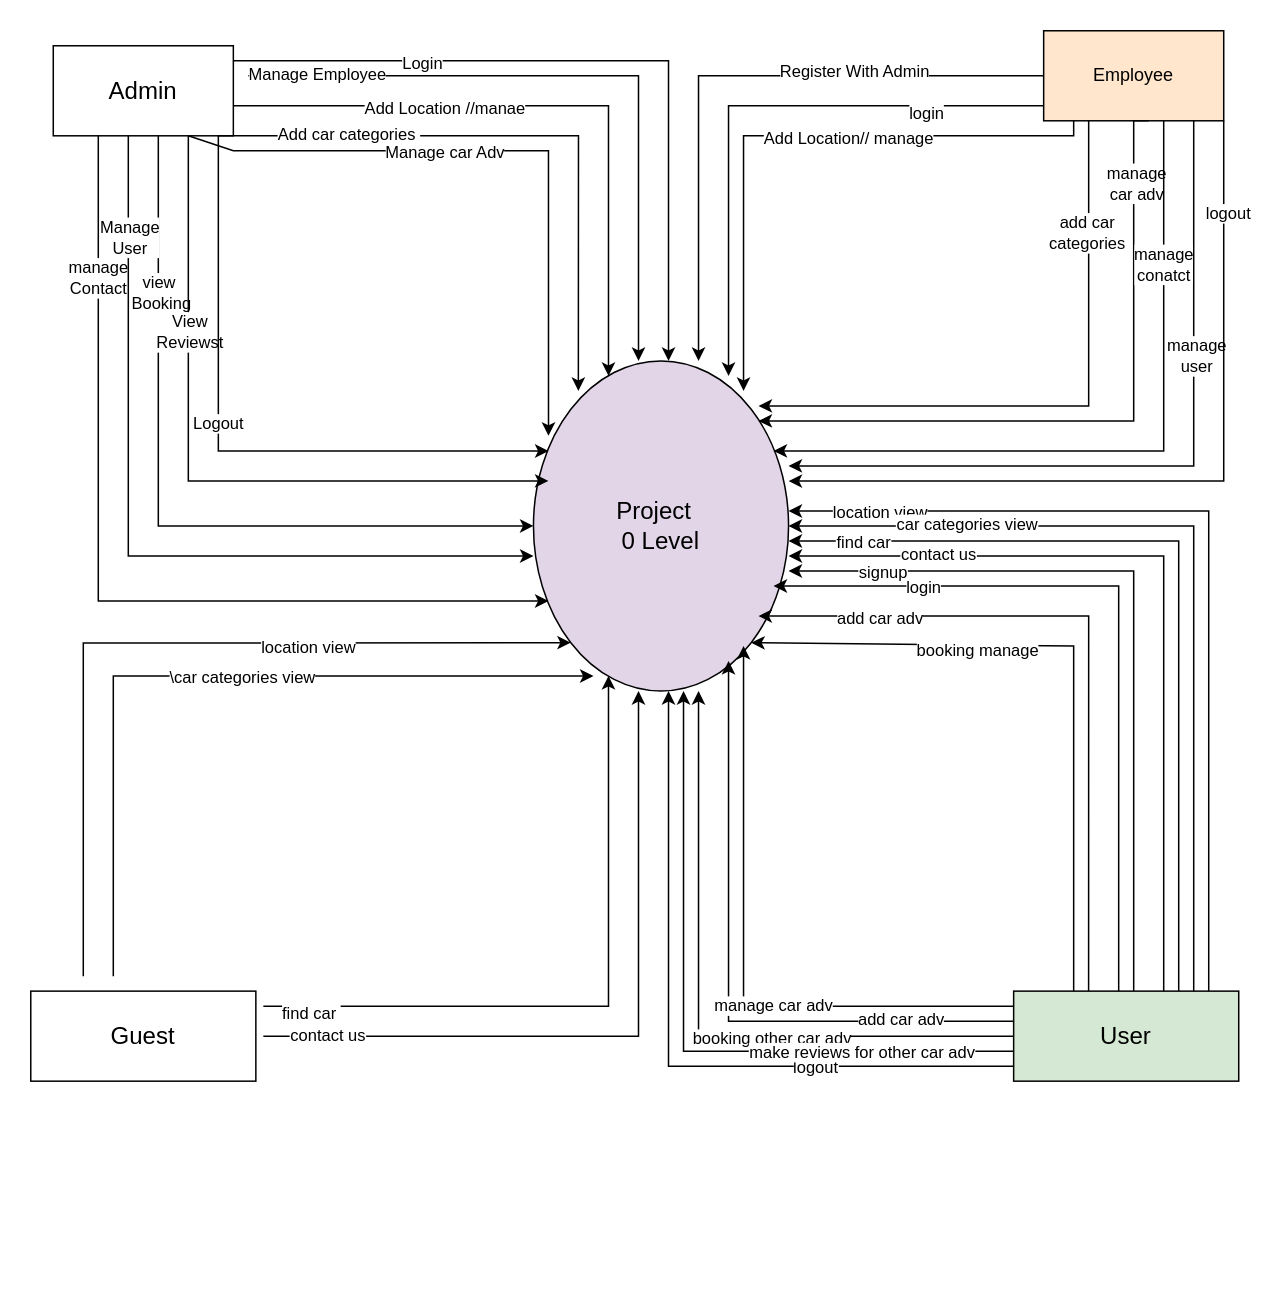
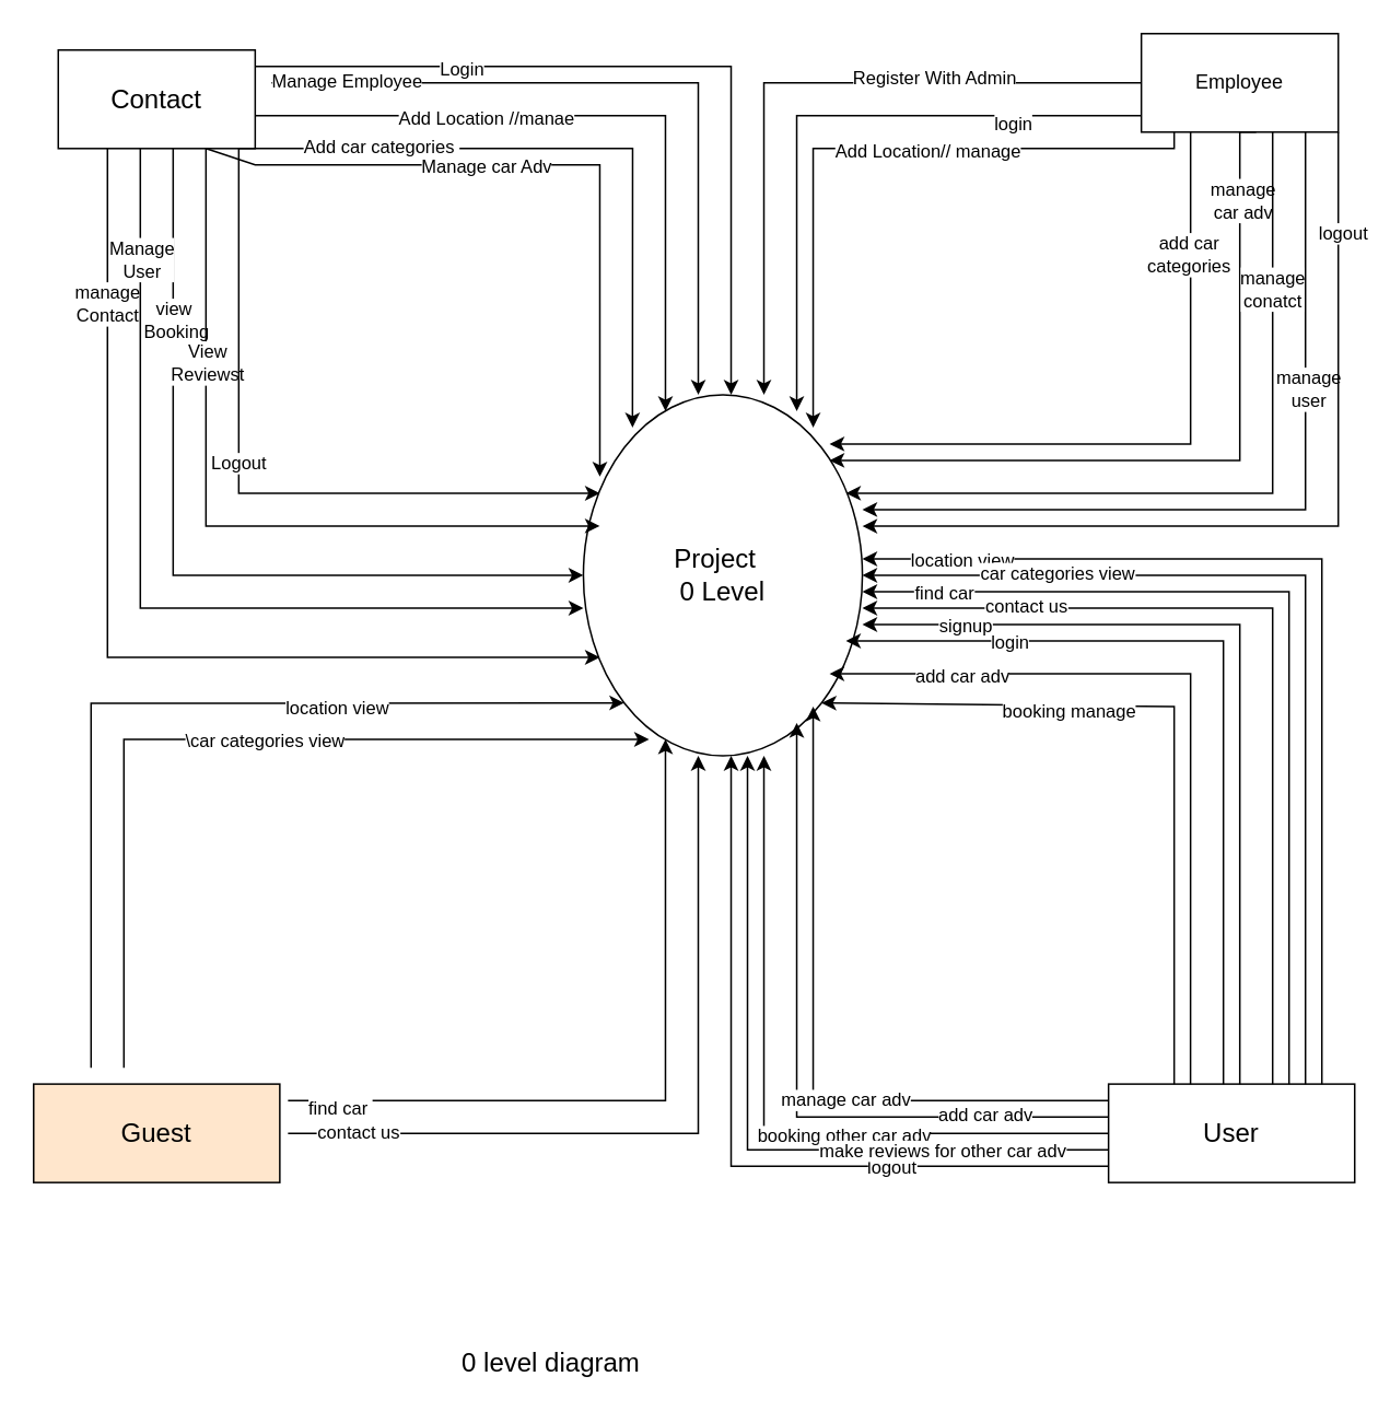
- <mxCell id="5" value="Employee" style="rounded=0;whiteSpace=wrap;html=1;fillColor=#ffe6cc;" parent="1" vertex="1"><mxGeometry x="695" y="20" width="120" height="60" as="geometry" /></mxCell>
+ <mxCell id="5" value="Employee" style="rounded=0;whiteSpace=wrap;html=1;" parent="1" vertex="1"><mxGeometry x="695" y="20" width="120" height="60" as="geometry" /></mxCell>
- <mxCell id="4" value="&lt;font size=&quot;3&quot;&gt;Admin&lt;/font&gt;" style="rounded=0;whiteSpace=wrap;html=1;" parent="1" vertex="1"><mxGeometry x="35" y="30" width="120" height="60" as="geometry" /></mxCell>
+ <mxCell id="4" value="&lt;font size=&quot;3&quot;&gt;Contact&lt;/font&gt;" style="rounded=0;whiteSpace=wrap;html=1;" parent="1" vertex="1"><mxGeometry x="35" y="30" width="120" height="60" as="geometry" /></mxCell>
- <mxCell id="6" value="&lt;font size=&quot;3&quot;&gt;Project&amp;nbsp;&amp;nbsp;&lt;br&gt;0 Level&lt;br&gt;&lt;/font&gt;" style="ellipse;whiteSpace=wrap;html=1;fillColor=#e1d5e7;" parent="1" vertex="1"><mxGeometry x="355" y="240" width="170" height="220" as="geometry" /></mxCell>
+ <mxCell id="6" value="&lt;font size=&quot;3&quot;&gt;Project&amp;nbsp;&amp;nbsp;&lt;br&gt;0 Level&lt;br&gt;&lt;/font&gt;" style="ellipse;whiteSpace=wrap;html=1;" parent="1" vertex="1"><mxGeometry x="355" y="240" width="170" height="220" as="geometry" /></mxCell>
- <mxCell id="7" value="&lt;font size=&quot;3&quot;&gt;Guest&lt;/font&gt;" style="rounded=0;whiteSpace=wrap;html=1;" parent="1" vertex="1"><mxGeometry x="20" y="660" width="150" height="60" as="geometry" /></mxCell>
+ <mxCell id="7" value="&lt;font size=&quot;3&quot;&gt;Guest&lt;/font&gt;" style="rounded=0;whiteSpace=wrap;html=1;fillColor=#ffe6cc;" parent="1" vertex="1"><mxGeometry x="20" y="660" width="150" height="60" as="geometry" /></mxCell>
- <mxCell id="3" value="&lt;font size=&quot;3&quot;&gt;User&lt;/font&gt;" style="rounded=0;whiteSpace=wrap;html=1;fillColor=#d5e8d4;" parent="1" vertex="1"><mxGeometry x="675" y="660" width="150" height="60" as="geometry" /></mxCell>
+ <mxCell id="3" value="&lt;font size=&quot;3&quot;&gt;User&lt;/font&gt;" style="rounded=0;whiteSpace=wrap;html=1;" parent="1" vertex="1"><mxGeometry x="675" y="660" width="150" height="60" as="geometry" /></mxCell>
+ <mxCell id="77" value="&lt;font size=&quot;3&quot;&gt;0 level diagram&lt;/font&gt;" style="text;html=1;align=center;verticalAlign=middle;resizable=0;points=[];autosize=1;strokeColor=none;fillColor=none;" parent="1" vertex="1"><mxGeometry x="270" y="815" width="130" height="30" as="geometry" /></mxCell>
